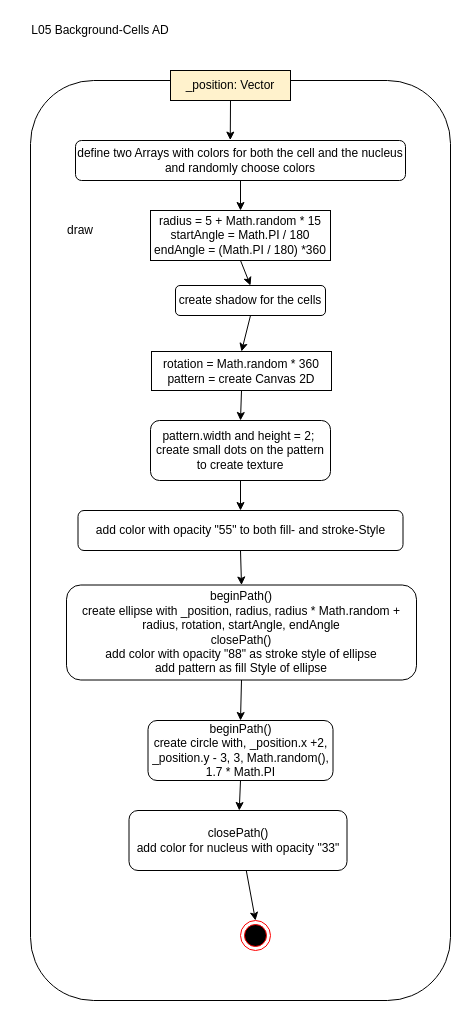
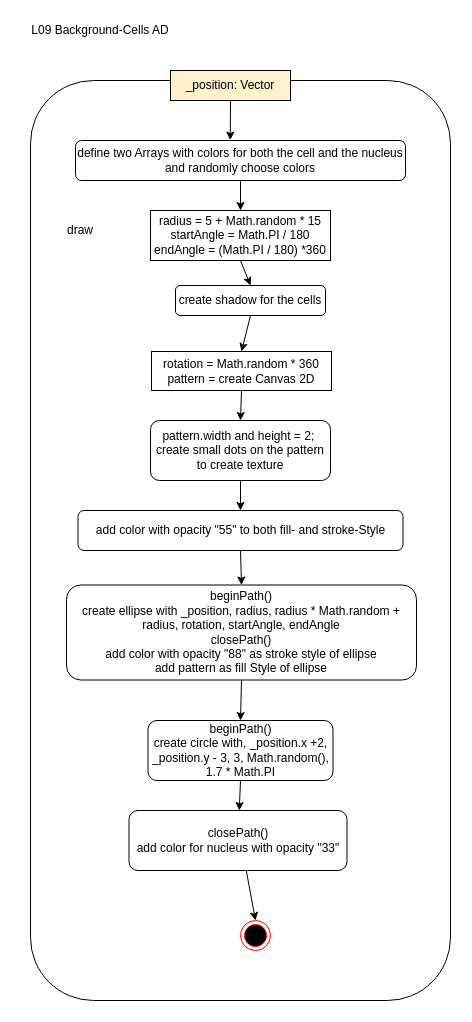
- <mxCell id="2" value="L05 Background-Cells AD" style="text;html=1;strokeColor=none;fillColor=none;align=center;verticalAlign=middle;whiteSpace=wrap;rounded=0;" vertex="1" parent="1"><mxGeometry x="20" y="20" width="160" height="20" as="geometry" /></mxCell>
+ <mxCell id="2" value="L09 Background-Cells AD" style="text;html=1;strokeColor=none;fillColor=none;align=center;verticalAlign=middle;whiteSpace=wrap;rounded=0;" vertex="1" parent="1"><mxGeometry x="20" y="20" width="160" height="20" as="geometry" /></mxCell>
